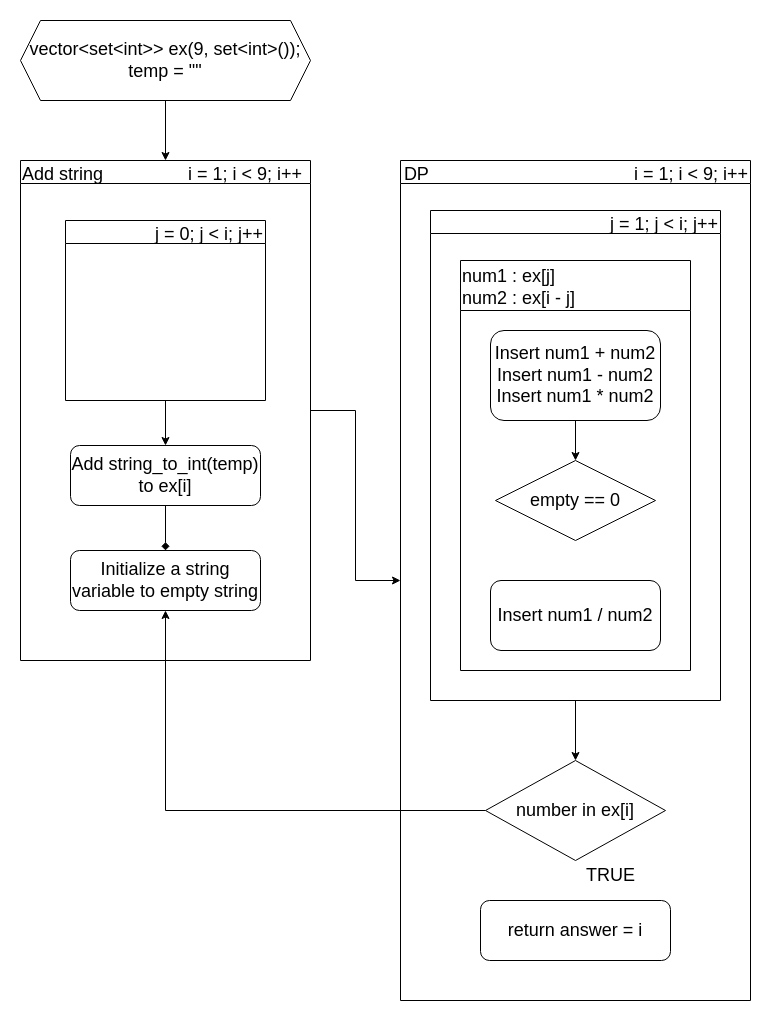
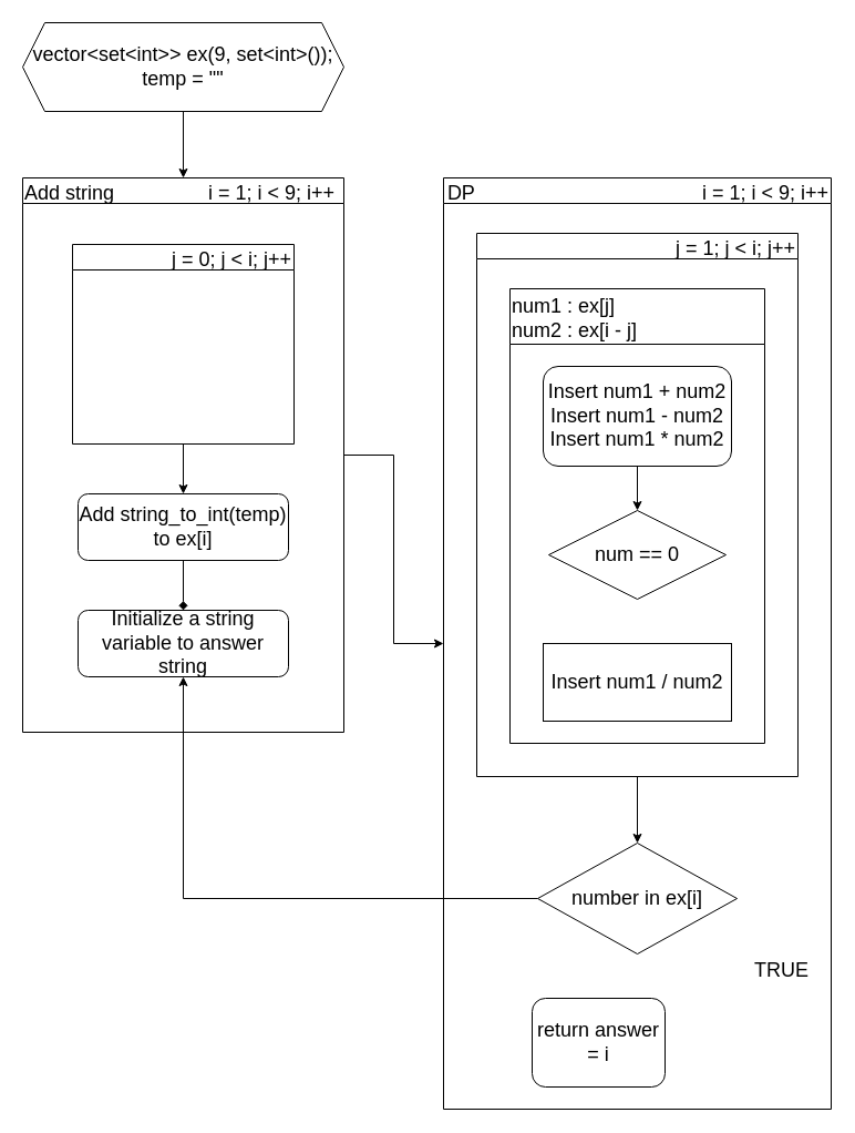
- <mxCell id="18" value="empty == 0" style="rhombus;whiteSpace=wrap;html=1;fontSize=18;align=center;" vertex="1" parent="14"><mxGeometry x="35" y="200" width="160" height="80" as="geometry" /></mxCell>
+ <mxCell id="18" value="num == 0" style="rhombus;whiteSpace=wrap;html=1;fontSize=18;align=center;" vertex="1" parent="14"><mxGeometry x="35" y="200" width="160" height="80" as="geometry" /></mxCell>
- <mxCell id="7" value="Initialize a string variable to empty string" style="rounded=1;whiteSpace=wrap;html=1;fontSize=18;align=center;" vertex="1" parent="3"><mxGeometry x="50" y="390" width="190" height="60" as="geometry" /></mxCell>
+ <mxCell id="7" value="Initialize a string variable to answer string" style="rounded=1;whiteSpace=wrap;html=1;fontSize=18;align=center;" vertex="1" parent="3"><mxGeometry x="50" y="390" width="190" height="60" as="geometry" /></mxCell>
- <mxCell id="17" value="&lt;span&gt;Insert num1 / num2&lt;br&gt;&lt;/span&gt;" style="rounded=1;whiteSpace=wrap;html=1;fontSize=18;align=center;" vertex="1" parent="14"><mxGeometry x="30" y="320" width="170" height="70" as="geometry" /></mxCell>
+ <mxCell id="17" value="&lt;span&gt;Insert num1 / num2&lt;br&gt;&lt;/span&gt;" style="whiteSpace=wrap;html=1;fontSize=18;align=center;rounded=0;" vertex="1" parent="14"><mxGeometry x="30" y="320" width="170" height="70" as="geometry" /></mxCell>
- <mxCell id="22" value="TRUE" style="text;html=1;align=center;verticalAlign=middle;resizable=0;points=[];autosize=1;fontSize=18;" vertex="1" parent="11"><mxGeometry x="180" y="700" width="60" height="30" as="geometry" /></mxCell>
+ <mxCell id="22" value="TRUE" style="text;html=1;align=center;verticalAlign=middle;resizable=0;points=[];autosize=1;fontSize=18;" vertex="1" parent="11"><mxGeometry x="275" y="700" width="60" height="30" as="geometry" /></mxCell>
- <mxCell id="21" value="return answer = i" style="rounded=1;whiteSpace=wrap;html=1;fontSize=18;align=center;" vertex="1" parent="11"><mxGeometry x="80" y="740" width="190" height="60" as="geometry" /></mxCell>
+ <mxCell id="21" value="return answer = i" style="rounded=1;whiteSpace=wrap;html=1;fontSize=18;align=center;" vertex="1" parent="11"><mxGeometry x="80" y="740" width="120" height="80" as="geometry" /></mxCell>
